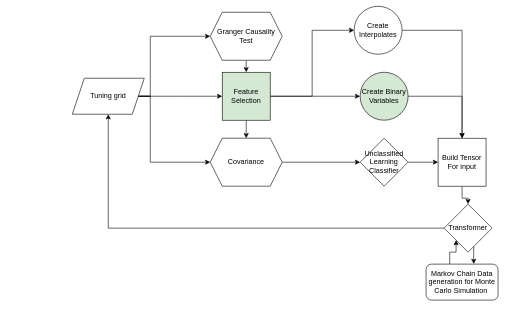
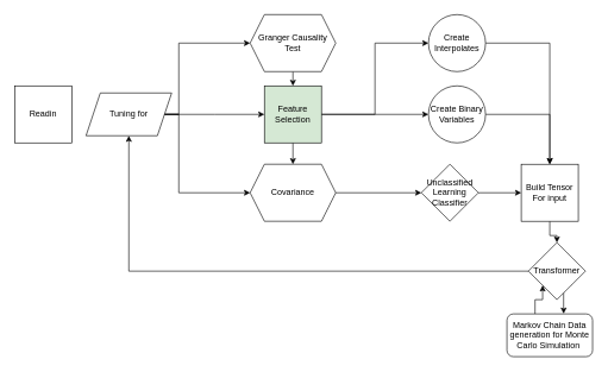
- <mxCell id="17" value="Create Interpolates" style="ellipse;whiteSpace=wrap;html=1;aspect=fixed;" parent="1" vertex="1"><mxGeometry x="590" y="10" width="80" height="80" as="geometry" /></mxCell>
+ <mxCell id="17" value="Create Interpolates" style="ellipse;whiteSpace=wrap;html=1;aspect=fixed;" parent="1" vertex="1"><mxGeometry x="600" y="20" width="80" height="80" as="geometry" /></mxCell>
+ <mxCell id="6" value="Readin" style="whiteSpace=wrap;html=1;aspect=fixed;" parent="1" vertex="1"><mxGeometry x="20" y="120" width="80" height="80" as="geometry" /></mxCell>
- <mxCell id="23" value="Tuning grid" style="shape=parallelogram;perimeter=parallelogramPerimeter;whiteSpace=wrap;html=1;fixedSize=1;" parent="1" vertex="1"><mxGeometry x="120" y="130" width="120" height="60" as="geometry" /></mxCell>
+ <mxCell id="23" value="Tuning for" style="shape=parallelogram;perimeter=parallelogramPerimeter;whiteSpace=wrap;html=1;fixedSize=1;" parent="1" vertex="1"><mxGeometry x="120" y="130" width="120" height="60" as="geometry" /></mxCell>
- <mxCell id="14" value="Create Binary Variables" style="ellipse;whiteSpace=wrap;html=1;aspect=fixed;fillColor=#d5e8d4;" parent="1" vertex="1"><mxGeometry x="600" y="120" width="80" height="80" as="geometry" /></mxCell>
+ <mxCell id="14" value="Create Binary Variables" style="ellipse;whiteSpace=wrap;html=1;aspect=fixed;" parent="1" vertex="1"><mxGeometry x="600" y="120" width="80" height="80" as="geometry" /></mxCell>
- <mxCell id="10" value="Unclassified Learning Classifier" style="rhombus;whiteSpace=wrap;html=1;" parent="1" vertex="1"><mxGeometry x="600" y="230" width="80" height="80" as="geometry" /></mxCell>
+ <mxCell id="10" value="Unclassified Learning Classifier" style="rhombus;whiteSpace=wrap;html=1;" parent="1" vertex="1"><mxGeometry x="590" y="230" width="80" height="80" as="geometry" /></mxCell>
